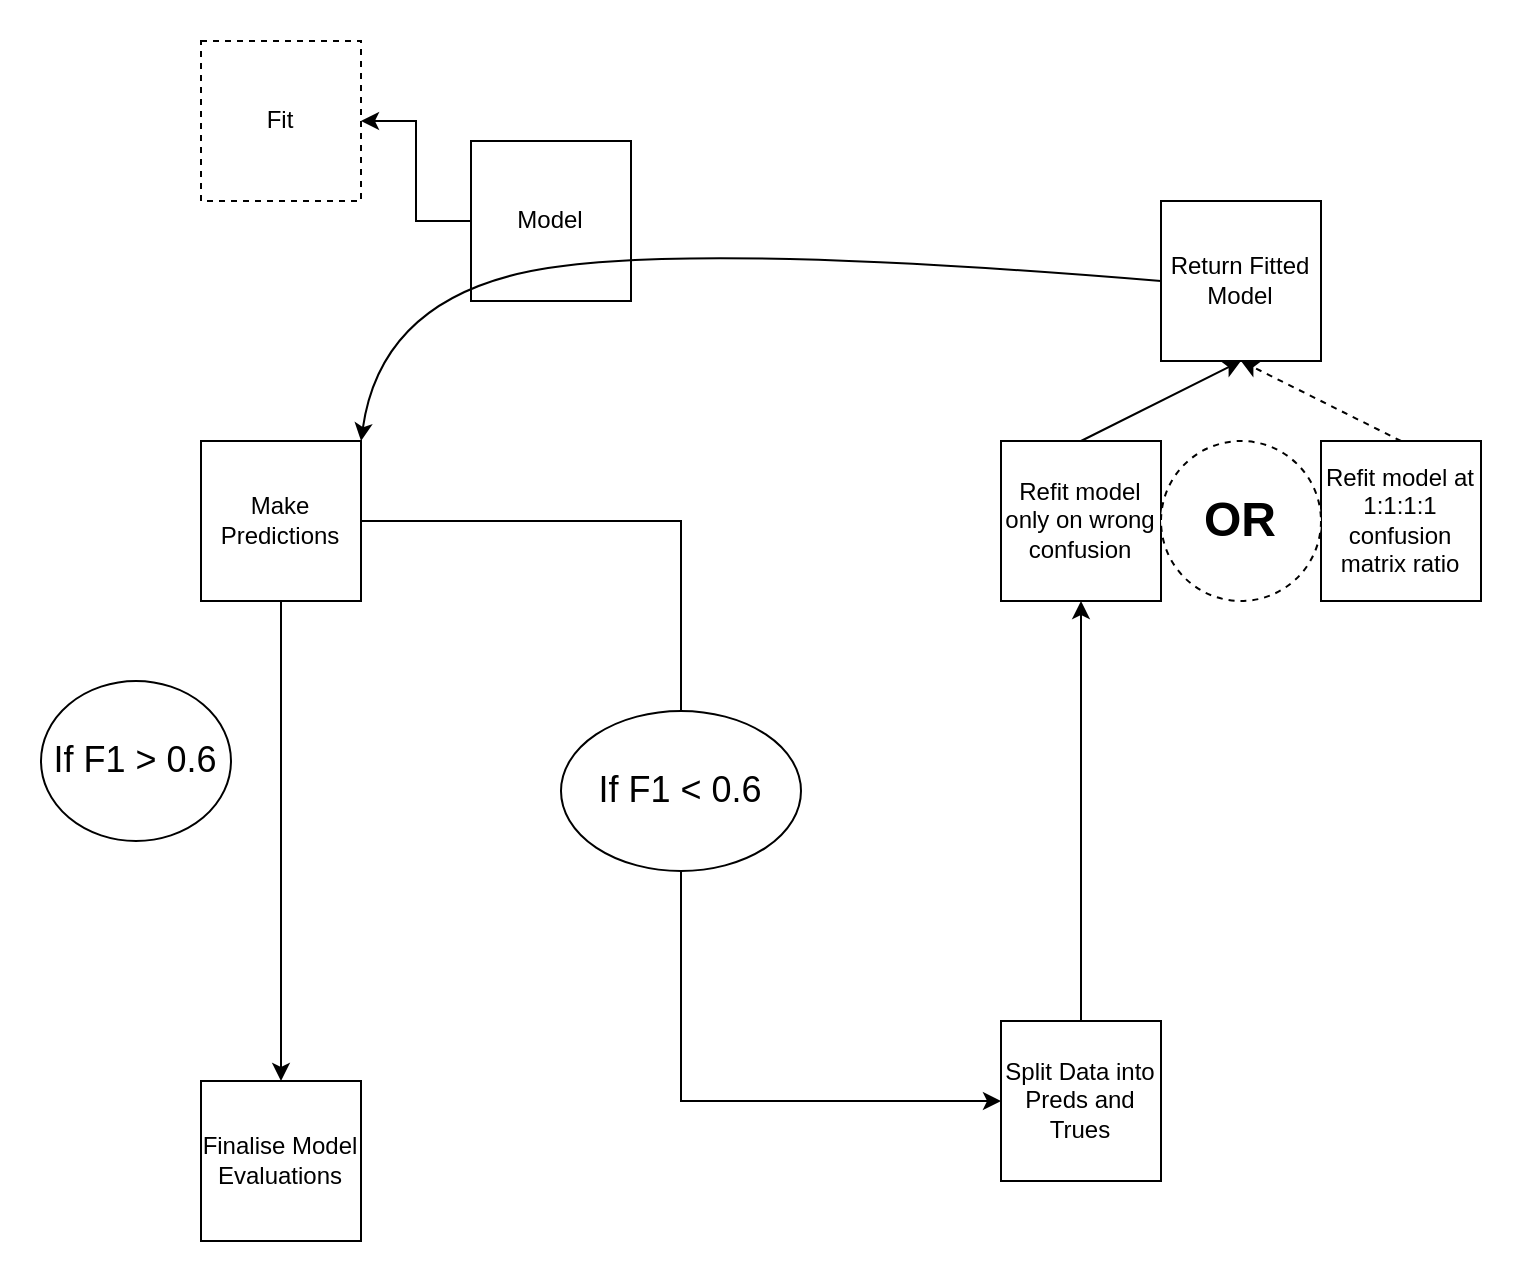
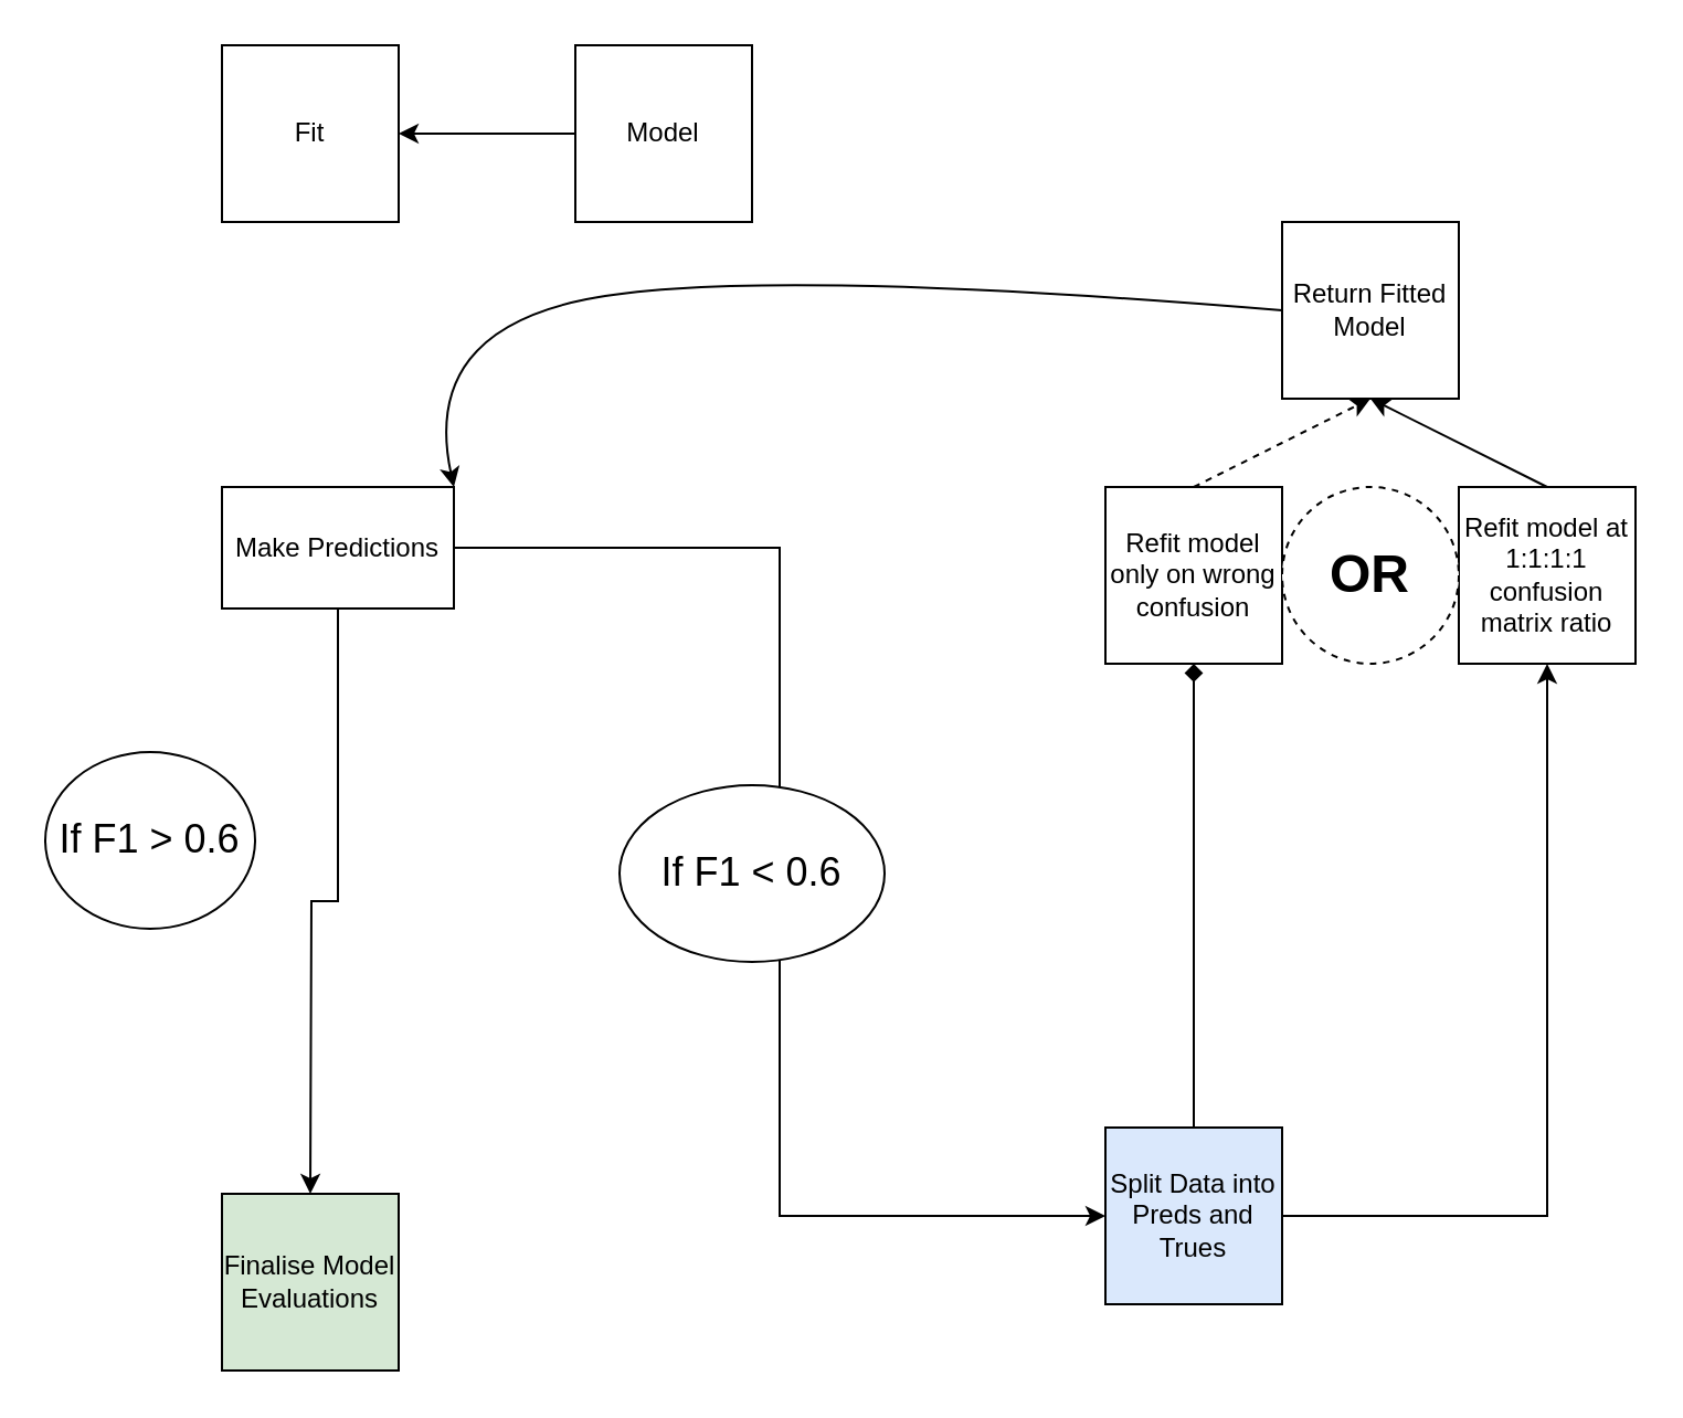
- <mxCell id="13" value="Fit" style="whiteSpace=wrap;html=1;aspect=fixed;dashed=1;" vertex="1" parent="1"><mxGeometry x="100" y="20" width="80" height="80" as="geometry" /></mxCell>
+ <mxCell id="13" value="Fit" style="whiteSpace=wrap;html=1;aspect=fixed;" vertex="1" parent="1"><mxGeometry x="100" y="20" width="80" height="80" as="geometry" /></mxCell>
- <mxCell id="3" value="Model" style="whiteSpace=wrap;html=1;aspect=fixed;" vertex="1" parent="1"><mxGeometry x="235" y="70" width="80" height="80" as="geometry" /></mxCell>
+ <mxCell id="3" value="Model" style="whiteSpace=wrap;html=1;aspect=fixed;" vertex="1" parent="1"><mxGeometry x="260" y="20" width="80" height="80" as="geometry" /></mxCell>
- <mxCell id="18" value="" style="endArrow=classic;html=1;rounded=0;exitX=0.5;exitY=0;exitDx=0;exitDy=0;entryX=0.5;entryY=1;entryDx=0;entryDy=0;" edge="1" parent="1" source="11" target="17"><mxGeometry width="50" height="50" relative="1" as="geometry"><mxPoint x="350" y="280" as="sourcePoint" /><mxPoint x="400" y="230" as="targetPoint" /></mxGeometry></mxCell>
+ <mxCell id="18" value="" style="endArrow=classic;html=1;rounded=0;exitX=0.5;exitY=0;exitDx=0;exitDy=0;entryX=0.5;entryY=1;entryDx=0;entryDy=0;dashed=1;" edge="1" parent="1" source="11" target="17"><mxGeometry width="50" height="50" relative="1" as="geometry"><mxPoint x="350" y="280" as="sourcePoint" /><mxPoint x="400" y="230" as="targetPoint" /></mxGeometry></mxCell>
- <mxCell id="19" value="" style="endArrow=classic;html=1;rounded=0;exitX=0.5;exitY=0;exitDx=0;exitDy=0;entryX=0.5;entryY=1;entryDx=0;entryDy=0;dashed=1;" edge="1" parent="1" source="12" target="17"><mxGeometry width="50" height="50" relative="1" as="geometry"><mxPoint x="680" y="180" as="sourcePoint" /><mxPoint x="760" y="140" as="targetPoint" /></mxGeometry></mxCell>
+ <mxCell id="19" value="" style="endArrow=classic;html=1;rounded=0;exitX=0.5;exitY=0;exitDx=0;exitDy=0;entryX=0.5;entryY=1;entryDx=0;entryDy=0;" edge="1" parent="1" source="12" target="17"><mxGeometry width="50" height="50" relative="1" as="geometry"><mxPoint x="680" y="180" as="sourcePoint" /><mxPoint x="760" y="140" as="targetPoint" /></mxGeometry></mxCell>
- <mxCell id="6" value="Make Predictions" style="whiteSpace=wrap;html=1;aspect=fixed;" vertex="1" parent="1"><mxGeometry x="100" y="220" width="80" height="80" as="geometry" /></mxCell>
+ <mxCell id="6" value="Make Predictions" style="whiteSpace=wrap;html=1;aspect=fixed;" vertex="1" parent="1"><mxGeometry x="100" y="220" width="105" height="55" as="geometry" /></mxCell>
- <mxCell id="8" value="" style="edgeStyle=orthogonalEdgeStyle;rounded=0;orthogonalLoop=1;jettySize=auto;html=1;" edge="1" parent="1" source="10" target="11"><mxGeometry relative="1" as="geometry" /></mxCell>
+ <mxCell id="8" value="" style="edgeStyle=orthogonalEdgeStyle;rounded=0;orthogonalLoop=1;jettySize=auto;html=1;endArrow=diamond;" edge="1" parent="1" source="10" target="11"><mxGeometry relative="1" as="geometry" /></mxCell>
+ <mxCell id="9" value="" style="edgeStyle=orthogonalEdgeStyle;rounded=0;orthogonalLoop=1;jettySize=auto;html=1;" edge="1" parent="1" source="10" target="12"><mxGeometry relative="1" as="geometry" /></mxCell>
- <mxCell id="10" value="Split Data into Preds and Trues" style="whiteSpace=wrap;html=1;aspect=fixed;" vertex="1" parent="1"><mxGeometry x="500" y="510" width="80" height="80" as="geometry" /></mxCell>
+ <mxCell id="10" value="Split Data into Preds and Trues" style="whiteSpace=wrap;html=1;aspect=fixed;fillColor=#dae8fc;" vertex="1" parent="1"><mxGeometry x="500" y="510" width="80" height="80" as="geometry" /></mxCell>
- <mxCell id="7" value="Finalise Model Evaluations" style="whiteSpace=wrap;html=1;aspect=fixed;" vertex="1" parent="1"><mxGeometry x="100" y="540" width="80" height="80" as="geometry" /></mxCell>
+ <mxCell id="7" value="Finalise Model Evaluations" style="whiteSpace=wrap;html=1;aspect=fixed;fillColor=#d5e8d4;" vertex="1" parent="1"><mxGeometry x="100" y="540" width="80" height="80" as="geometry" /></mxCell>
